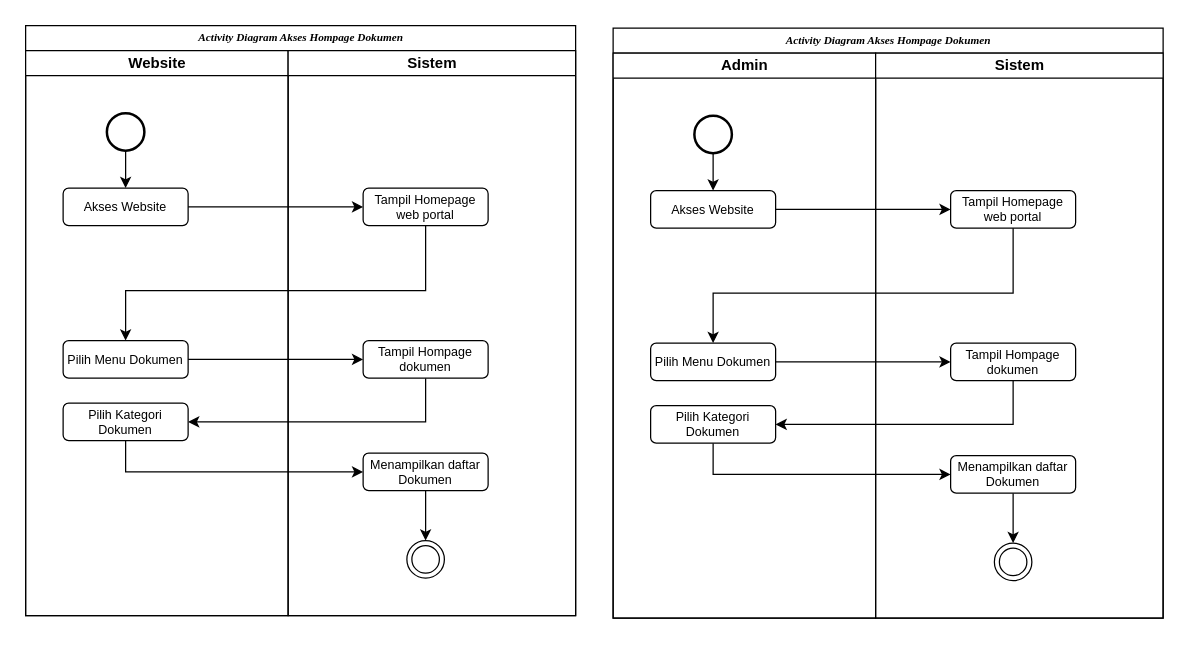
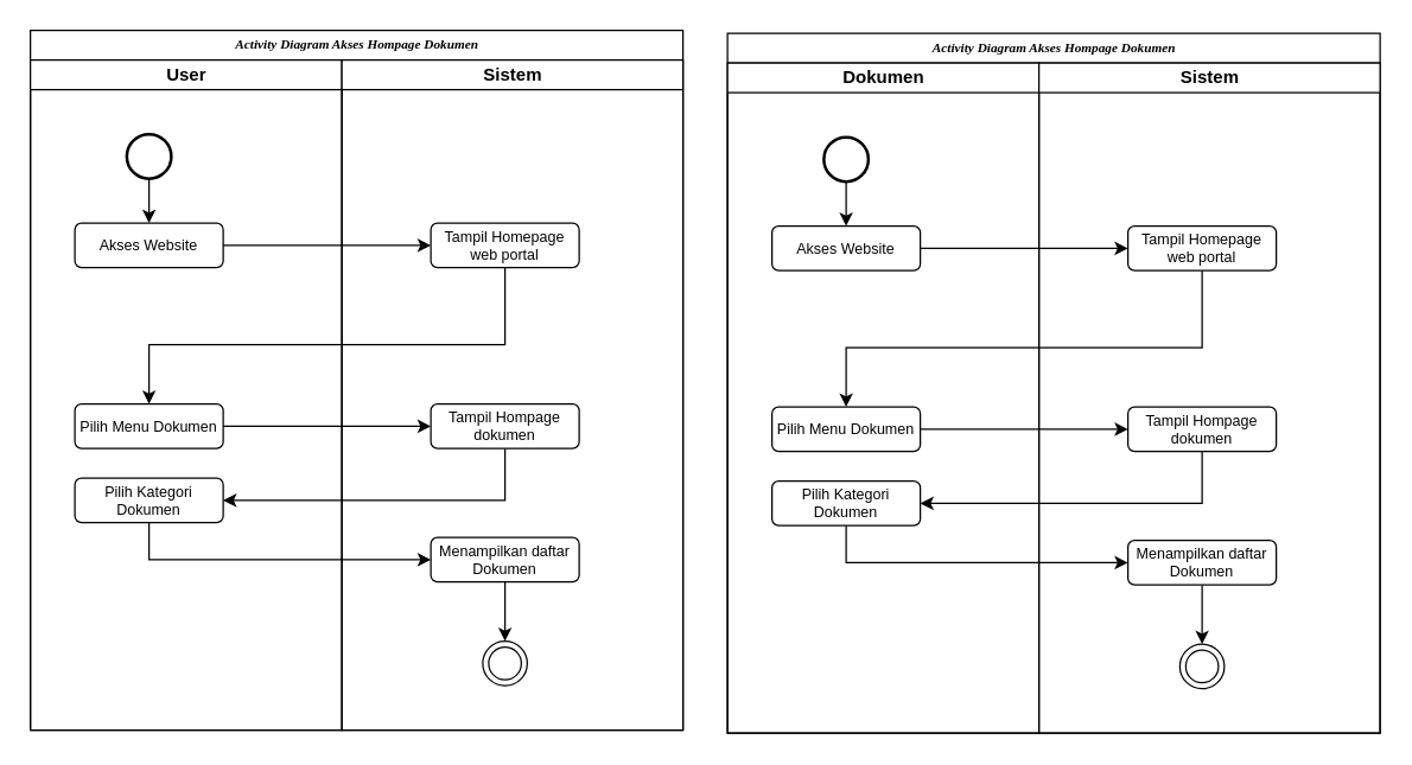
- <mxCell id="3" value="Website" style="swimlane;html=1;startSize=20;" vertex="1" parent="2"><mxGeometry y="20" width="210" height="452" as="geometry" /></mxCell>
+ <mxCell id="3" value="User" style="swimlane;html=1;startSize=20;" vertex="1" parent="2"><mxGeometry y="20" width="210" height="452" as="geometry" /></mxCell>
- <mxCell id="21" value="Admin" style="swimlane;html=1;startSize=20;" vertex="1" parent="20"><mxGeometry y="20" width="210" height="452" as="geometry" /></mxCell>
+ <mxCell id="21" value="Dokumen" style="swimlane;html=1;startSize=20;" vertex="1" parent="20"><mxGeometry y="20" width="210" height="452" as="geometry" /></mxCell>
